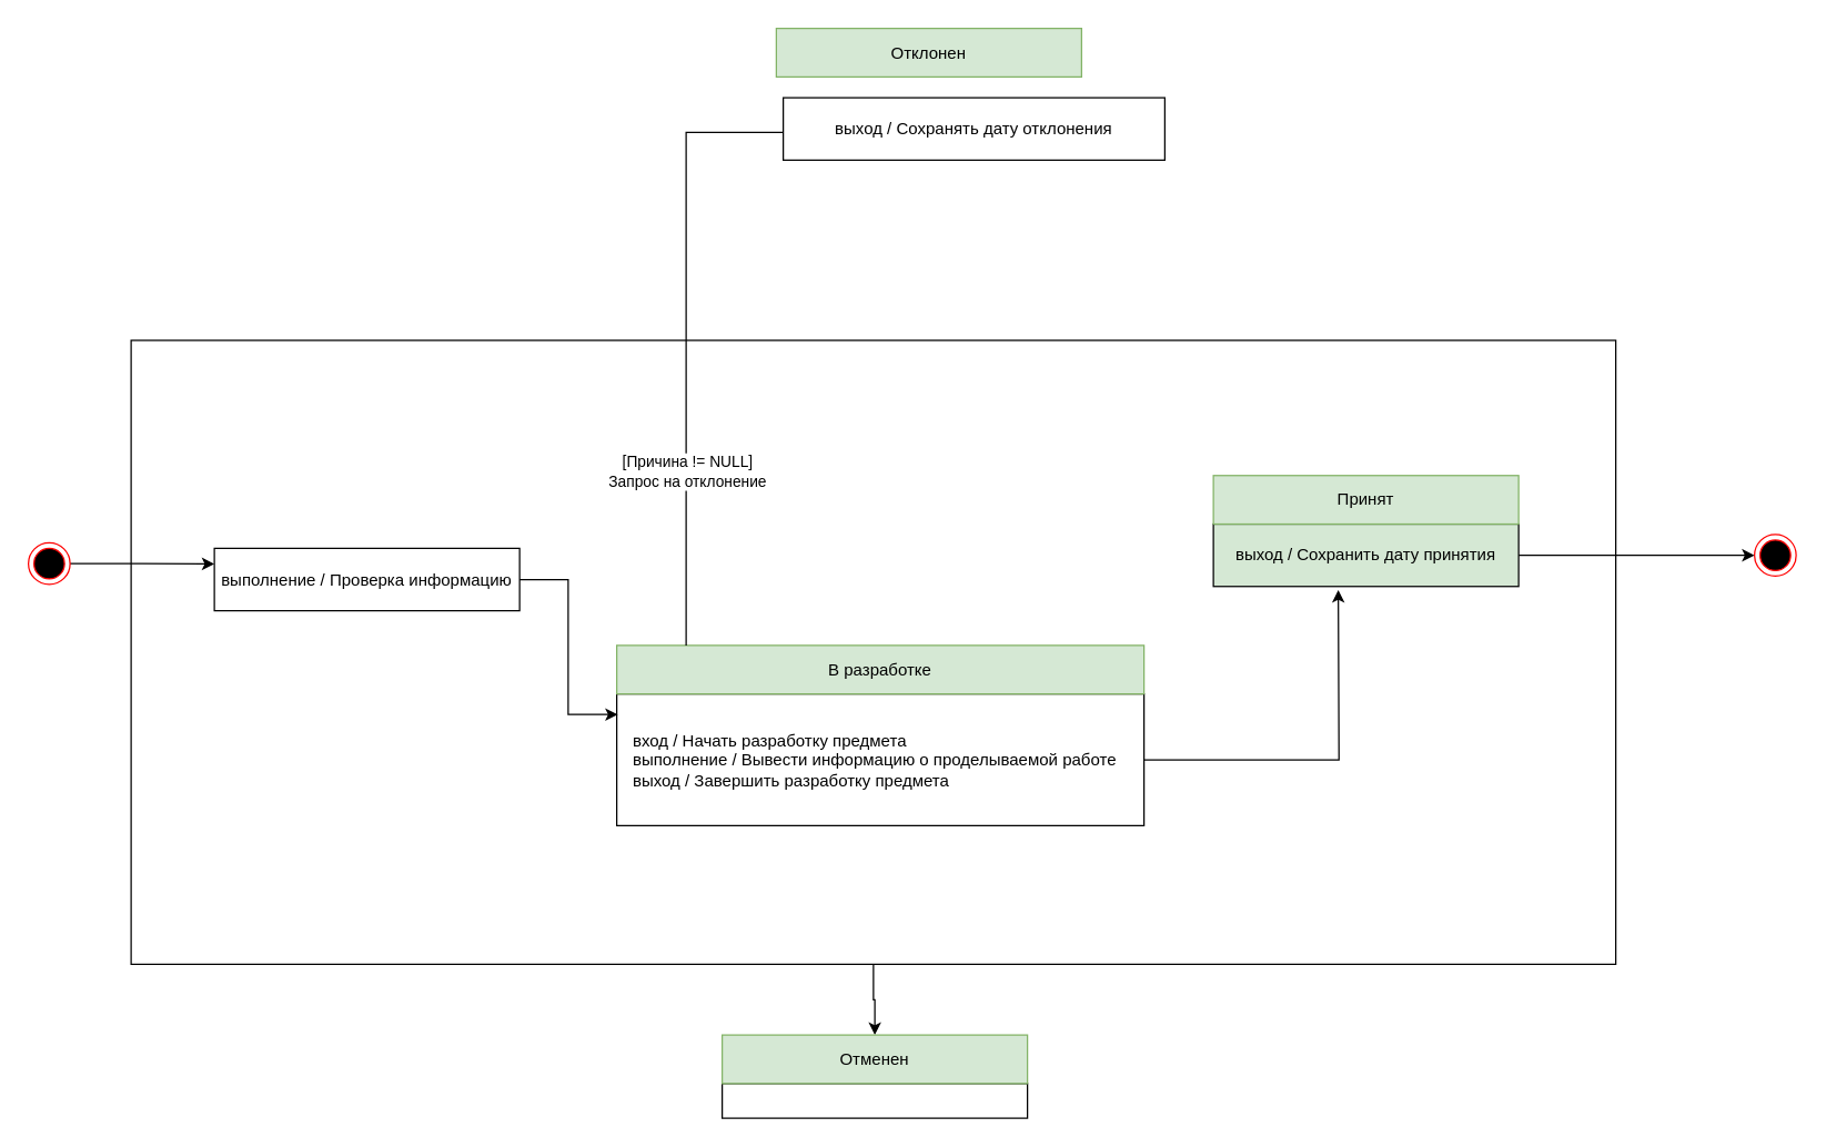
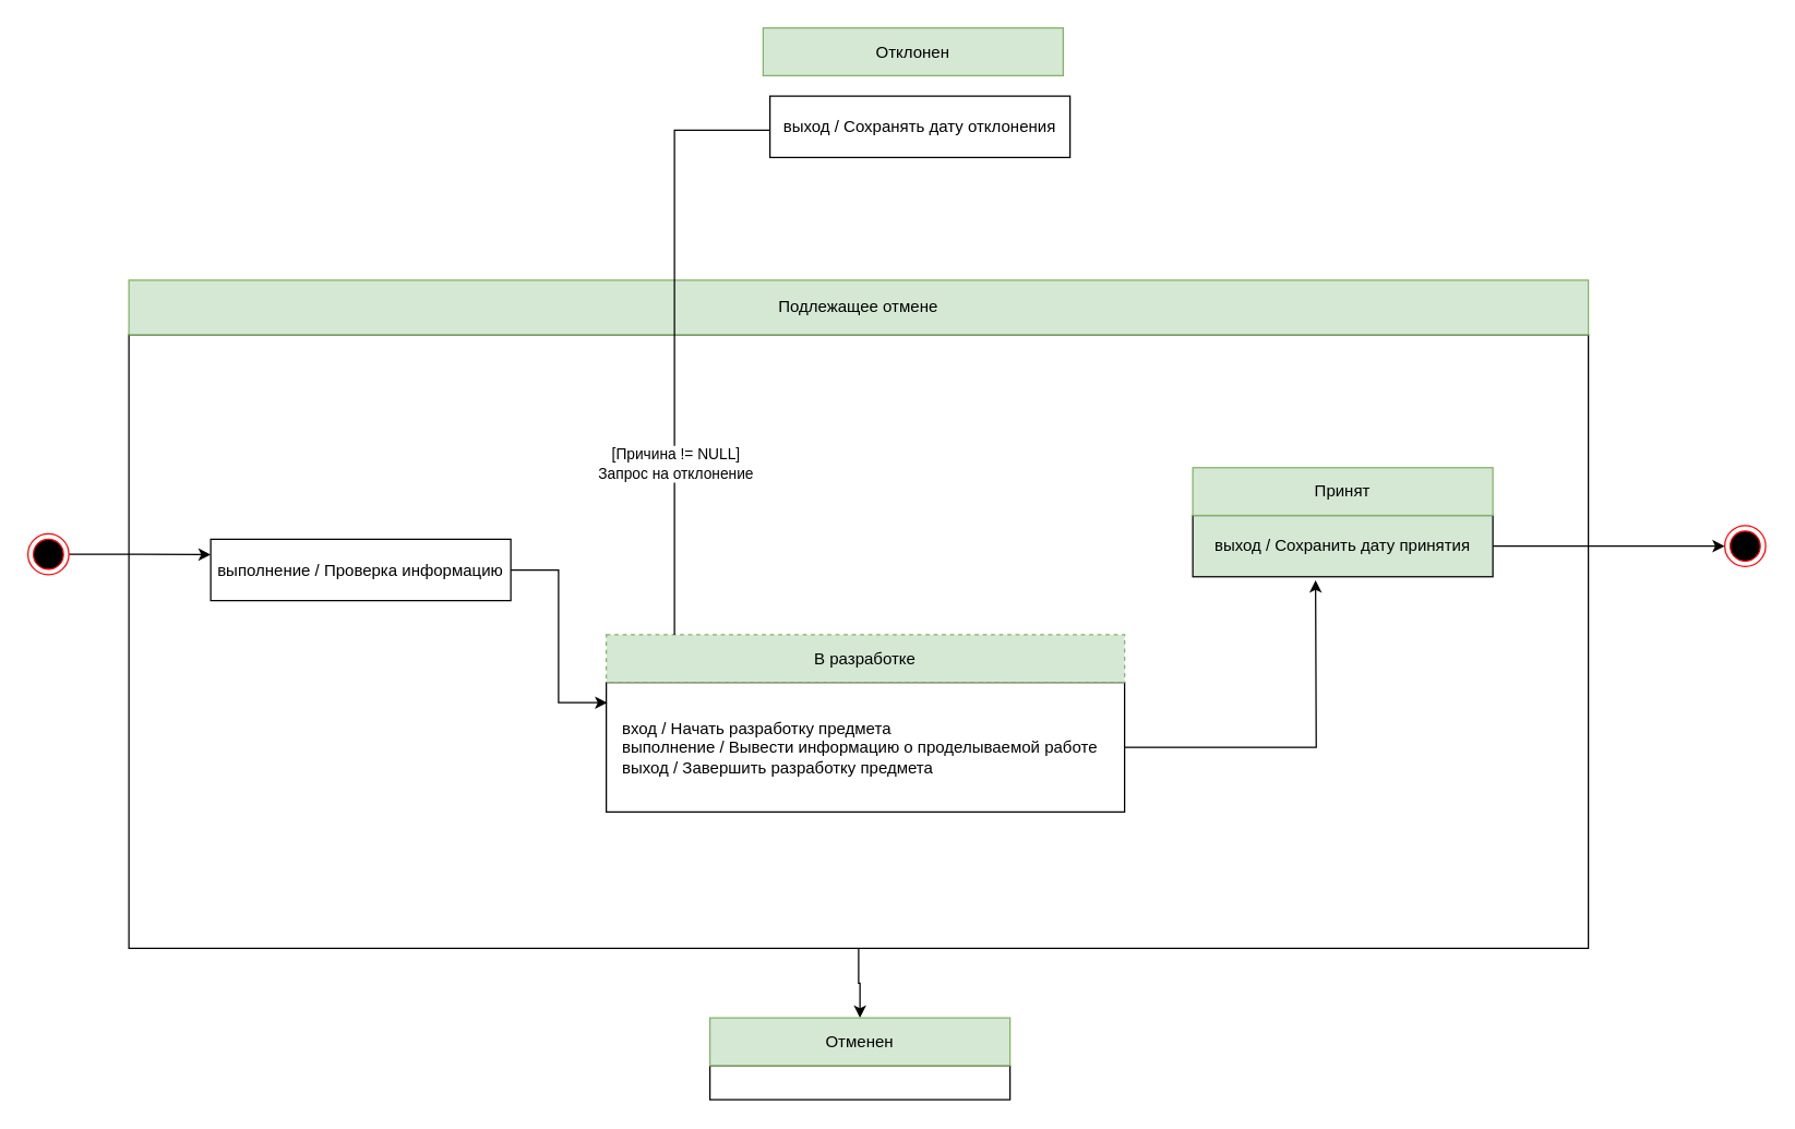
- <mxCell id="16" value="выход / Сохранять дату отклонения" style="html=1;whiteSpace=wrap;" vertex="1" parent="1"><mxGeometry x="564" y="70" width="275" height="45" as="geometry" /></mxCell>
+ <mxCell id="16" value="выход / Сохранять дату отклонения" style="html=1;whiteSpace=wrap;" vertex="1" parent="1"><mxGeometry x="564" y="70" width="220" height="45" as="geometry" /></mxCell>
+ <mxCell id="3" value="Подлежащее отмене" style="html=1;whiteSpace=wrap;fillColor=#d5e8d4;strokeColor=#82b366;" vertex="1" parent="1"><mxGeometry x="94" y="205" width="1070" height="40" as="geometry" /></mxCell>
- <mxCell id="10" value="В разработке" style="html=1;whiteSpace=wrap;fillColor=#d5e8d4;strokeColor=#82b366;" vertex="1" parent="1"><mxGeometry x="444" y="465" width="380" height="35" as="geometry" /></mxCell>
+ <mxCell id="10" value="В разработке" style="html=1;whiteSpace=wrap;fillColor=#d5e8d4;strokeColor=#82b366;dashed=1;" vertex="1" parent="1"><mxGeometry x="444" y="465" width="380" height="35" as="geometry" /></mxCell>
